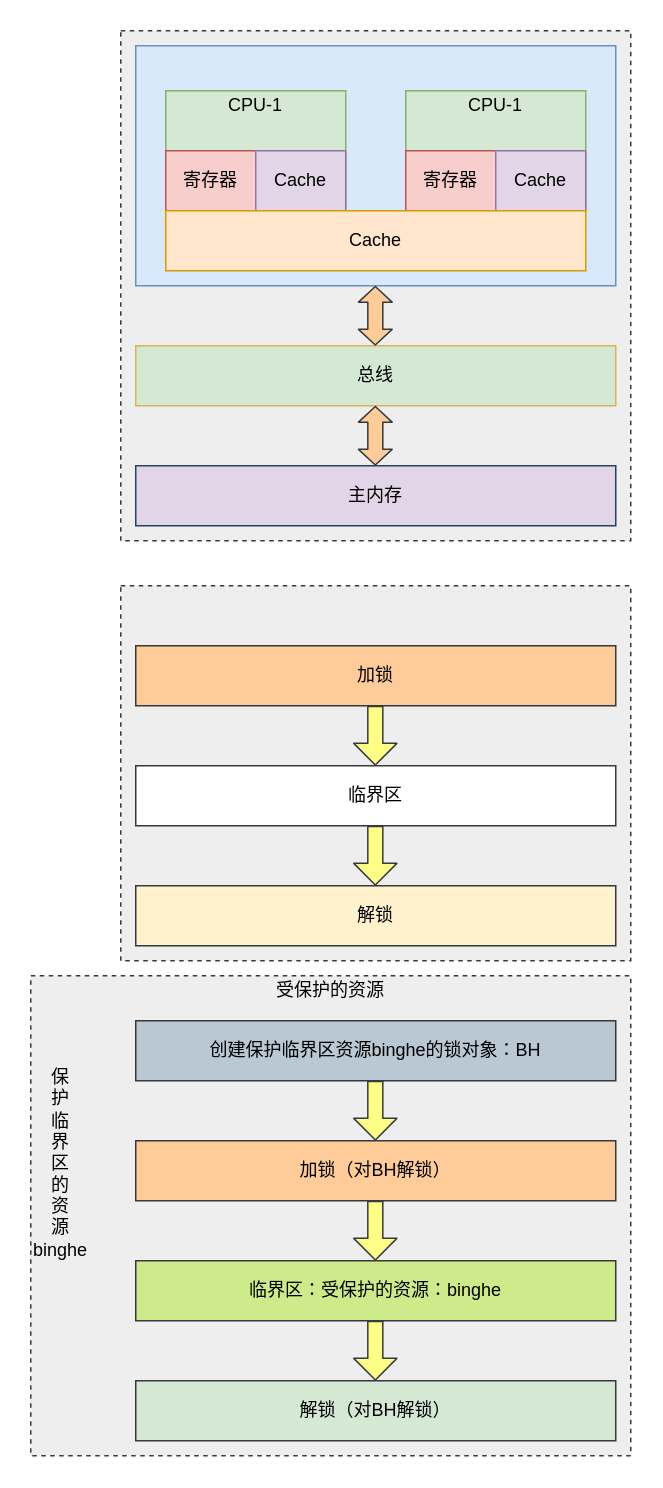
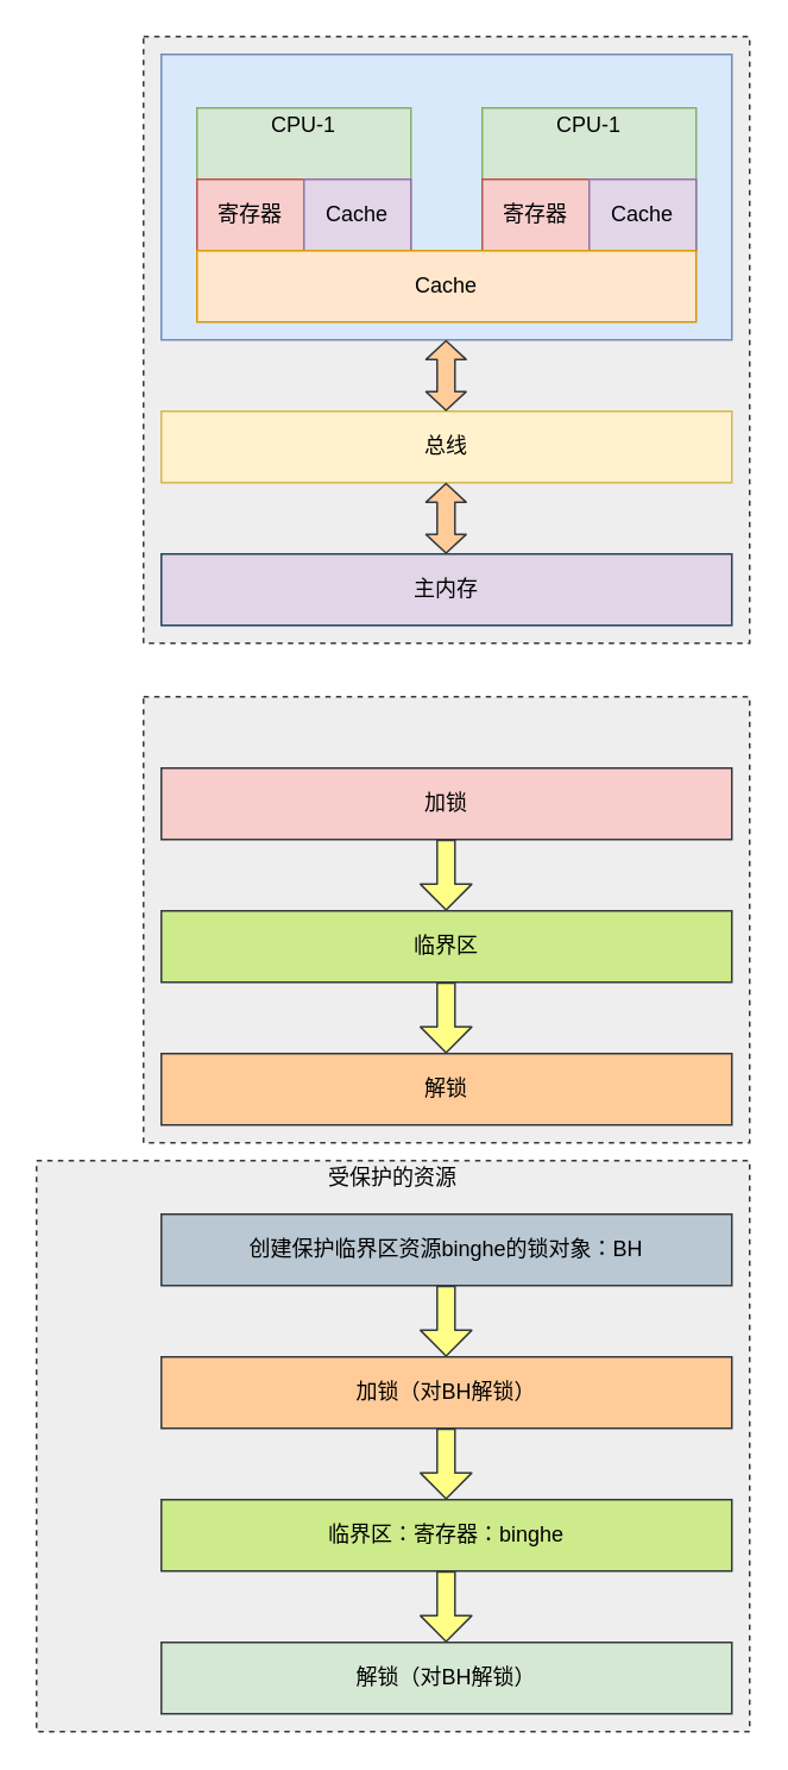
- <mxCell id="14" value="总线" style="rounded=0;whiteSpace=wrap;html=1;fillColor=#d5e8d4;strokeColor=#d6b656;" vertex="1" parent="1"><mxGeometry x="90" y="230" width="320" height="40" as="geometry" /></mxCell>
+ <mxCell id="14" value="总线" style="rounded=0;whiteSpace=wrap;html=1;fillColor=#fff2cc;strokeColor=#d6b656;" vertex="1" parent="1"><mxGeometry x="90" y="230" width="320" height="40" as="geometry" /></mxCell>
- <mxCell id="18" value="加锁" style="rounded=0;whiteSpace=wrap;html=1;fillColor=#ffcc99;strokeColor=#36393d;" vertex="1" parent="1"><mxGeometry x="90" y="430" width="320" height="40" as="geometry" /></mxCell>
+ <mxCell id="18" value="加锁" style="rounded=0;whiteSpace=wrap;html=1;fillColor=#f8cecc;strokeColor=#36393d;" vertex="1" parent="1"><mxGeometry x="90" y="430" width="320" height="40" as="geometry" /></mxCell>
- <mxCell id="19" value="临界区" style="rounded=0;whiteSpace=wrap;html=1;fillColor=#ffffff;strokeColor=#36393d;" vertex="1" parent="1"><mxGeometry x="90" y="510" width="320" height="40" as="geometry" /></mxCell>
+ <mxCell id="19" value="临界区" style="rounded=0;whiteSpace=wrap;html=1;fillColor=#cdeb8b;strokeColor=#36393d;" vertex="1" parent="1"><mxGeometry x="90" y="510" width="320" height="40" as="geometry" /></mxCell>
- <mxCell id="20" value="解锁" style="rounded=0;whiteSpace=wrap;html=1;fillColor=#fff2cc;strokeColor=#36393d;" vertex="1" parent="1"><mxGeometry x="90" y="590" width="320" height="40" as="geometry" /></mxCell>
+ <mxCell id="20" value="解锁" style="rounded=0;whiteSpace=wrap;html=1;fillColor=#ffcc99;strokeColor=#36393d;" vertex="1" parent="1"><mxGeometry x="90" y="590" width="320" height="40" as="geometry" /></mxCell>
- <mxCell id="32" value="保&lt;br&gt;护&lt;br&gt;临&lt;br&gt;界&lt;br&gt;区&lt;br&gt;的&lt;br&gt;资&lt;br&gt;源&lt;br&gt;binghe" style="text;html=1;strokeColor=none;fillColor=none;align=center;verticalAlign=middle;whiteSpace=wrap;rounded=0;dashed=1;" vertex="1" parent="1"><mxGeometry x="30" y="750" width="20" height="50" as="geometry" /></mxCell>
- <mxCell id="25" value="临界区：受保护的资源：binghe" style="rounded=0;whiteSpace=wrap;html=1;fillColor=#cdeb8b;strokeColor=#36393d;" vertex="1" parent="1"><mxGeometry x="90" y="840" width="320" height="40" as="geometry" /></mxCell>
+ <mxCell id="25" value="临界区：寄存器：binghe" style="rounded=0;whiteSpace=wrap;html=1;fillColor=#cdeb8b;strokeColor=#36393d;" vertex="1" parent="1"><mxGeometry x="90" y="840" width="320" height="40" as="geometry" /></mxCell>
